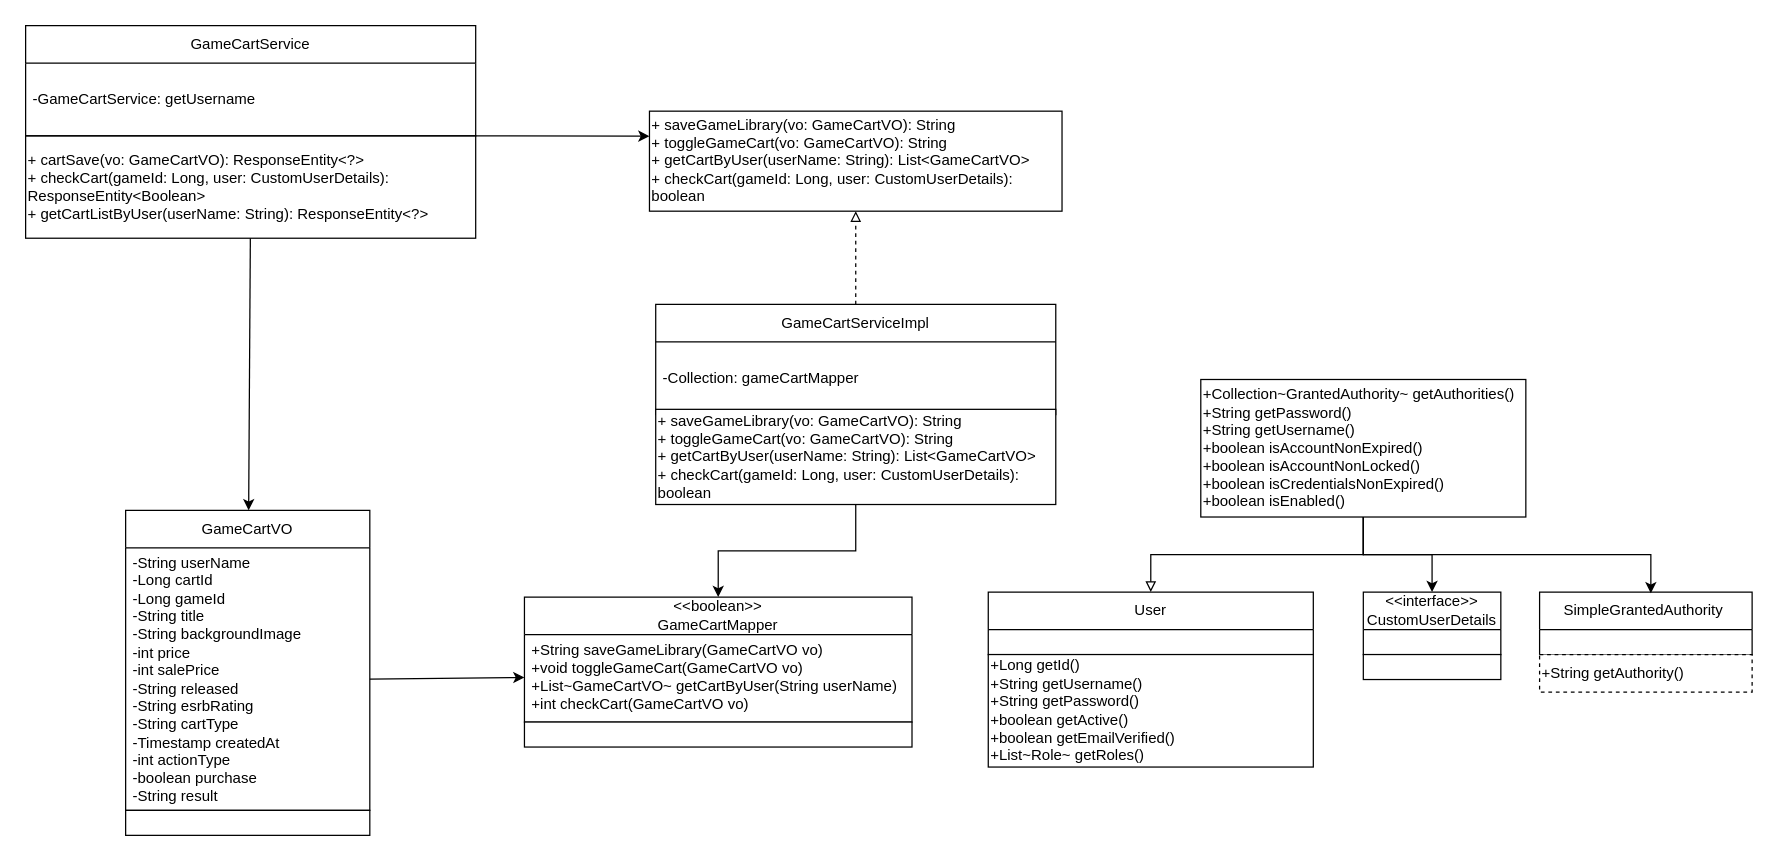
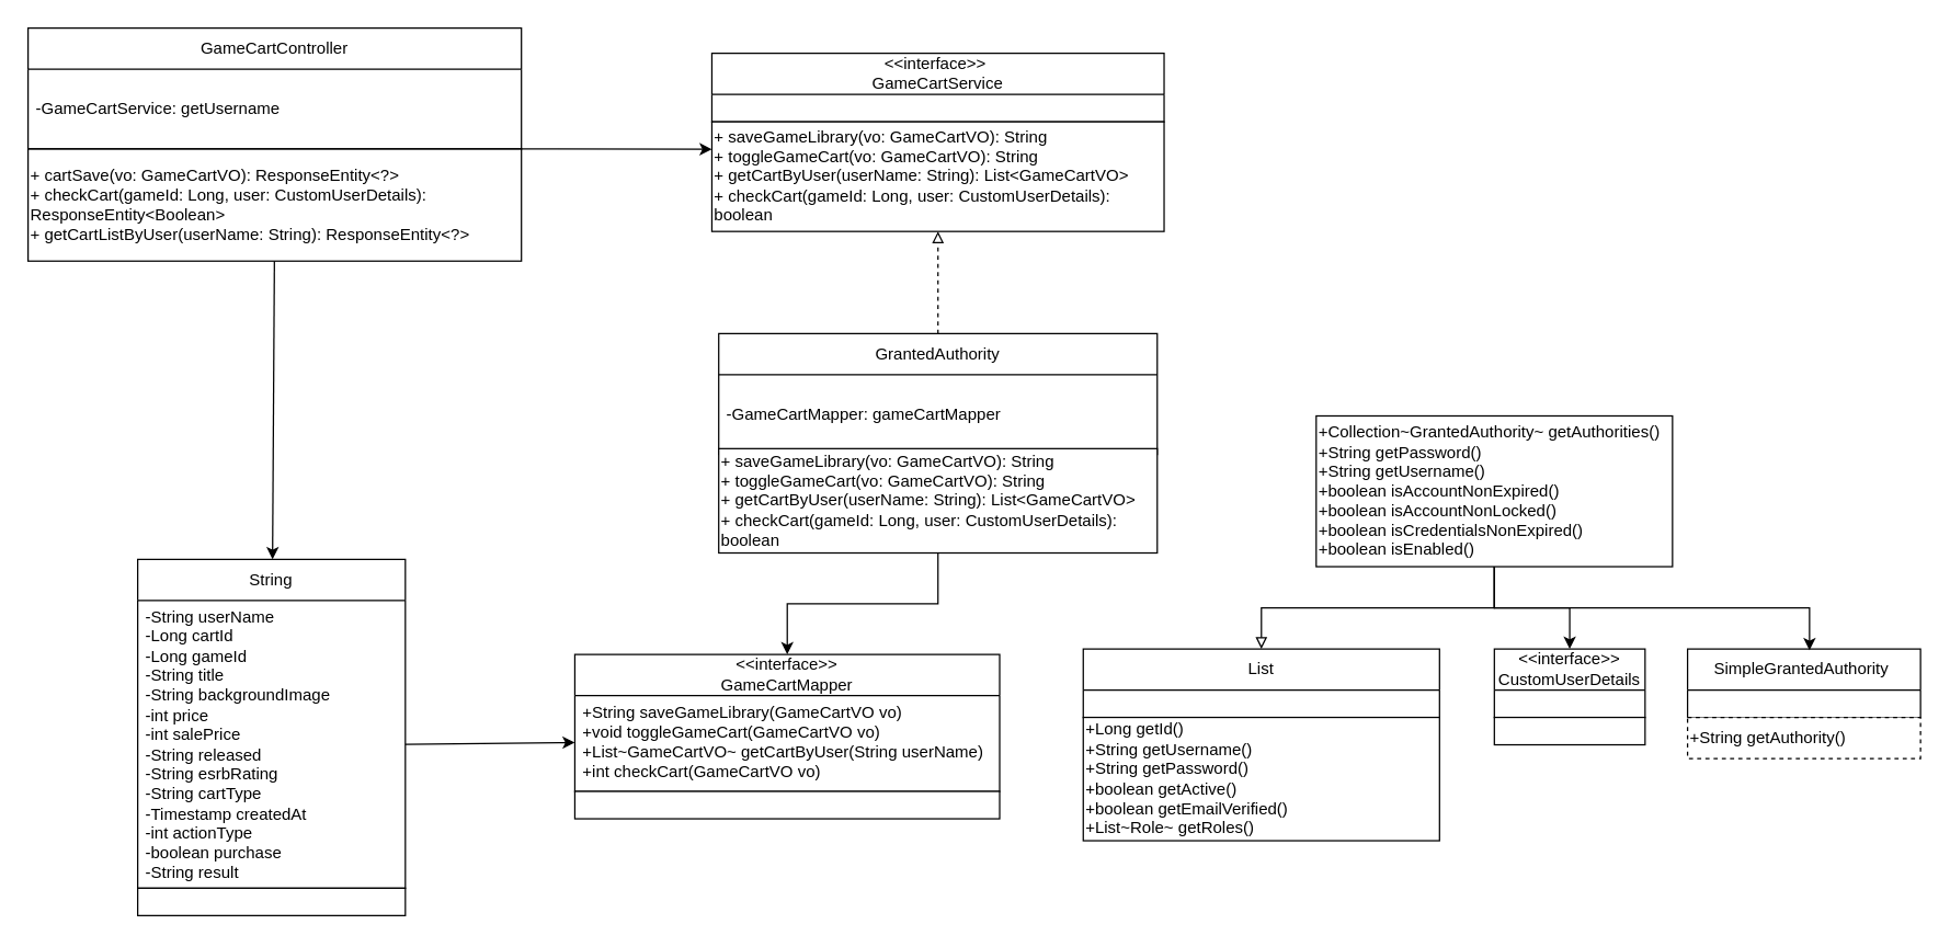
- <mxCell id="19" value="GameCartService" style="swimlane;fontStyle=0;childLayout=stackLayout;horizontal=1;startSize=30;horizontalStack=0;resizeParent=1;resizeParentMax=0;resizeLast=0;collapsible=1;marginBottom=0;whiteSpace=wrap;html=1;container=0;" vertex="1" parent="17"><mxGeometry width="360" height="88.06" as="geometry"><mxRectangle x="100" y="80" width="140" height="30" as="alternateBounds" /></mxGeometry></mxCell>
+ <mxCell id="19" value="GameCartController" style="swimlane;fontStyle=0;childLayout=stackLayout;horizontal=1;startSize=30;horizontalStack=0;resizeParent=1;resizeParentMax=0;resizeLast=0;collapsible=1;marginBottom=0;whiteSpace=wrap;html=1;container=0;" vertex="1" parent="17"><mxGeometry width="360" height="88.06" as="geometry"><mxRectangle x="100" y="80" width="140" height="30" as="alternateBounds" /></mxGeometry></mxCell>
+ <mxCell id="9" value="&amp;lt;&amp;lt;interface&amp;gt;&amp;gt;&amp;nbsp;&lt;div&gt;GameCartService&lt;/div&gt;" style="swimlane;fontStyle=0;childLayout=stackLayout;horizontal=1;startSize=30;horizontalStack=0;resizeParent=1;resizeParentMax=0;resizeLast=0;collapsible=1;marginBottom=0;whiteSpace=wrap;html=1;container=0;" vertex="1" parent="8"><mxGeometry width="330" height="50" as="geometry"><mxRectangle x="100" y="80" width="140" height="30" as="alternateBounds" /></mxGeometry></mxCell>
- <mxCell id="4" value="GameCartServiceImpl" style="swimlane;fontStyle=0;childLayout=stackLayout;horizontal=1;startSize=30;horizontalStack=0;resizeParent=1;resizeParentMax=0;resizeLast=0;collapsible=1;marginBottom=0;whiteSpace=wrap;html=1;container=0;" vertex="1" parent="1"><mxGeometry x="524" y="243" width="320" height="88.065" as="geometry"><mxRectangle x="100" y="80" width="140" height="30" as="alternateBounds" /></mxGeometry></mxCell>
+ <mxCell id="4" value="GrantedAuthority" style="swimlane;fontStyle=0;childLayout=stackLayout;horizontal=1;startSize=30;horizontalStack=0;resizeParent=1;resizeParentMax=0;resizeLast=0;collapsible=1;marginBottom=0;whiteSpace=wrap;html=1;container=0;" vertex="1" parent="1"><mxGeometry x="524" y="243" width="320" height="88.065" as="geometry"><mxRectangle x="100" y="80" width="140" height="30" as="alternateBounds" /></mxGeometry></mxCell>
- <mxCell id="7" value="-Collection:&amp;nbsp;gameCartMapper&amp;nbsp;" style="text;strokeColor=none;fillColor=none;align=left;verticalAlign=middle;spacingLeft=4;spacingRight=4;overflow=hidden;points=[[0,0.5],[1,0.5]];portConstraint=eastwest;rotatable=0;whiteSpace=wrap;html=1;container=0;" vertex="1" parent="1"><mxGeometry x="524" y="273" width="320" height="58.065" as="geometry" /></mxCell>
+ <mxCell id="7" value="-GameCartMapper:&amp;nbsp;gameCartMapper&amp;nbsp;" style="text;strokeColor=none;fillColor=none;align=left;verticalAlign=middle;spacingLeft=4;spacingRight=4;overflow=hidden;points=[[0,0.5],[1,0.5]];portConstraint=eastwest;rotatable=0;whiteSpace=wrap;html=1;container=0;" vertex="1" parent="1"><mxGeometry x="524" y="273" width="320" height="58.065" as="geometry" /></mxCell>
- <mxCell id="14" value="GameCartVO" style="swimlane;fontStyle=0;childLayout=stackLayout;horizontal=1;startSize=30;horizontalStack=0;resizeParent=1;resizeParentMax=0;resizeLast=0;collapsible=1;marginBottom=0;whiteSpace=wrap;html=1;container=0;" vertex="1" parent="13"><mxGeometry x="10" y="-1.36" width="195.31" height="240" as="geometry"><mxRectangle x="100" y="80" width="140" height="30" as="alternateBounds" /></mxGeometry></mxCell>
+ <mxCell id="14" value="String" style="swimlane;fontStyle=0;childLayout=stackLayout;horizontal=1;startSize=30;horizontalStack=0;resizeParent=1;resizeParentMax=0;resizeLast=0;collapsible=1;marginBottom=0;whiteSpace=wrap;html=1;container=0;" vertex="1" parent="13"><mxGeometry x="10" y="-1.36" width="195.31" height="240" as="geometry"><mxRectangle x="100" y="80" width="140" height="30" as="alternateBounds" /></mxGeometry></mxCell>
- <mxCell id="29" value="User" style="swimlane;fontStyle=0;childLayout=stackLayout;horizontal=1;startSize=30;horizontalStack=0;resizeParent=1;resizeParentMax=0;resizeLast=0;collapsible=1;marginBottom=0;whiteSpace=wrap;html=1;container=0;" vertex="1" parent="28"><mxGeometry width="260" height="50" as="geometry"><mxRectangle x="100" y="80" width="140" height="30" as="alternateBounds" /></mxGeometry></mxCell>
+ <mxCell id="29" value="List" style="swimlane;fontStyle=0;childLayout=stackLayout;horizontal=1;startSize=30;horizontalStack=0;resizeParent=1;resizeParentMax=0;resizeLast=0;collapsible=1;marginBottom=0;whiteSpace=wrap;html=1;container=0;" vertex="1" parent="28"><mxGeometry width="260" height="50" as="geometry"><mxRectangle x="100" y="80" width="140" height="30" as="alternateBounds" /></mxGeometry></mxCell>
- <mxCell id="23" value="&lt;div&gt;&amp;lt;&amp;lt;boolean&amp;gt;&amp;gt;&lt;/div&gt;GameCartMapper" style="swimlane;fontStyle=0;childLayout=stackLayout;horizontal=1;startSize=30;horizontalStack=0;resizeParent=1;resizeParentMax=0;resizeLast=0;collapsible=1;marginBottom=0;whiteSpace=wrap;html=1;container=0;" vertex="1" parent="22"><mxGeometry width="310" height="100" as="geometry"><mxRectangle x="100" y="80" width="140" height="30" as="alternateBounds" /></mxGeometry></mxCell>
+ <mxCell id="23" value="&lt;div&gt;&amp;lt;&amp;lt;interface&amp;gt;&amp;gt;&lt;/div&gt;GameCartMapper" style="swimlane;fontStyle=0;childLayout=stackLayout;horizontal=1;startSize=30;horizontalStack=0;resizeParent=1;resizeParentMax=0;resizeLast=0;collapsible=1;marginBottom=0;whiteSpace=wrap;html=1;container=0;" vertex="1" parent="22"><mxGeometry width="310" height="100" as="geometry"><mxRectangle x="100" y="80" width="140" height="30" as="alternateBounds" /></mxGeometry></mxCell>
